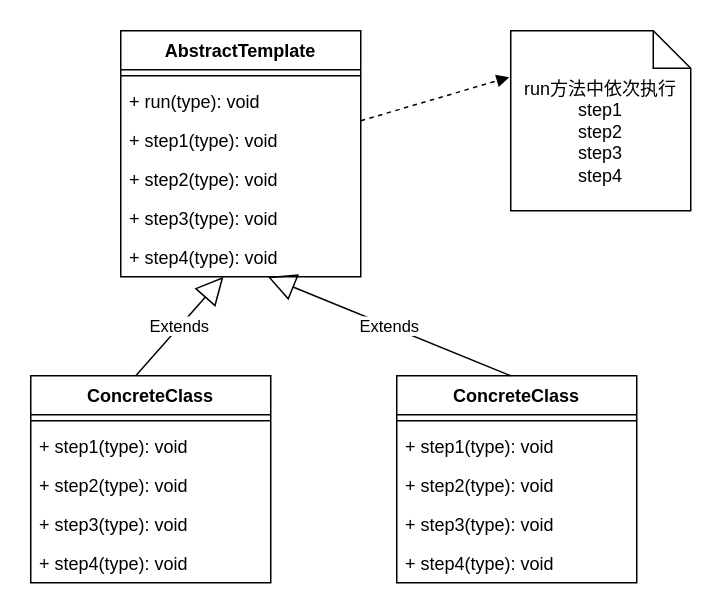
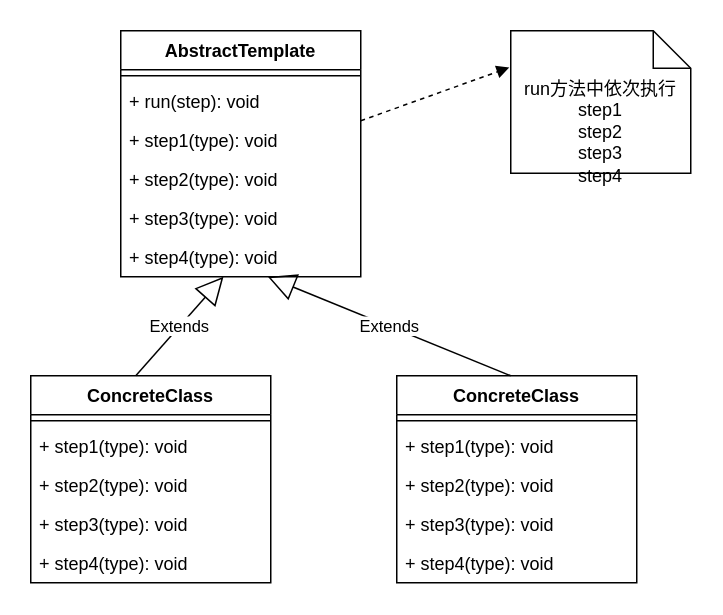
- <mxCell id="4" value="+ run(type): void" style="text;strokeColor=none;fillColor=none;align=left;verticalAlign=top;spacingLeft=4;spacingRight=4;overflow=hidden;rotatable=0;points=[[0,0.5],[1,0.5]];portConstraint=eastwest;" vertex="1" parent="2"><mxGeometry y="34" width="160" height="26" as="geometry" /></mxCell>
+ <mxCell id="4" value="+ run(step): void" style="text;strokeColor=none;fillColor=none;align=left;verticalAlign=top;spacingLeft=4;spacingRight=4;overflow=hidden;rotatable=0;points=[[0,0.5],[1,0.5]];portConstraint=eastwest;" vertex="1" parent="2"><mxGeometry y="34" width="160" height="26" as="geometry" /></mxCell>
- <mxCell id="9" value="run方法中依次执行step1&lt;br&gt;step2&lt;br&gt;step3&lt;br&gt;step4" style="shape=note2;boundedLbl=1;whiteSpace=wrap;html=1;size=25;verticalAlign=top;align=center;" vertex="1" parent="1"><mxGeometry x="340" y="20" width="120" height="120" as="geometry" /></mxCell>
+ <mxCell id="9" value="run方法中依次执行step1&lt;br&gt;step2&lt;br&gt;step3&lt;br&gt;step4" style="shape=note2;boundedLbl=1;whiteSpace=wrap;html=1;size=25;verticalAlign=top;align=center;" vertex="1" parent="1"><mxGeometry x="340" y="20" width="120" height="95" as="geometry" /></mxCell>
